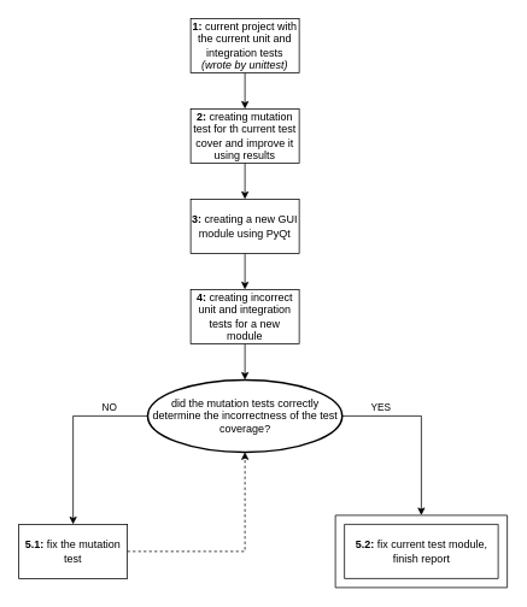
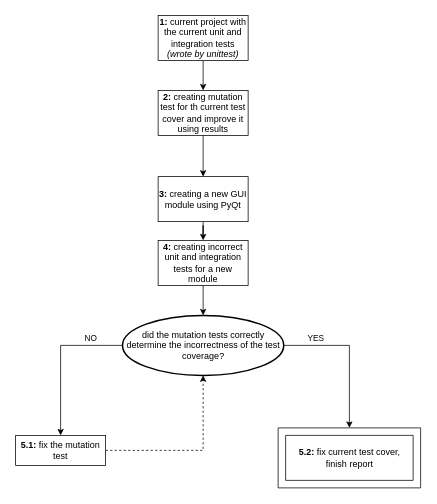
- <mxCell id="7" value="&lt;b&gt;3:&amp;nbsp;&lt;/b&gt;creating a new GUI module using PyQt" style="rounded=0;whiteSpace=wrap;html=1;" vertex="1" parent="1"><mxGeometry x="210" y="220" width="120" height="60" as="geometry" /></mxCell>
+ <mxCell id="7" value="&lt;b&gt;3:&amp;nbsp;&lt;/b&gt;creating a new GUI module using PyQt" style="rounded=0;whiteSpace=wrap;html=1;" vertex="1" parent="1"><mxGeometry x="210" y="235" width="120" height="60" as="geometry" /></mxCell>
- <mxCell id="11" value="&lt;b&gt;5.1: &lt;/b&gt;fix the mutation test" style="rounded=0;whiteSpace=wrap;html=1;" vertex="1" parent="1"><mxGeometry x="20" y="580" width="120" height="60" as="geometry" /></mxCell>
+ <mxCell id="11" value="&lt;b&gt;5.1: &lt;/b&gt;fix the mutation test" style="rounded=0;whiteSpace=wrap;html=1;" vertex="1" parent="1"><mxGeometry x="20" y="580" width="120" height="40" as="geometry" /></mxCell>
- <mxCell id="13" value="&lt;b style=&quot;border-color: var(--border-color);&quot;&gt;5.2:&amp;nbsp;&lt;/b&gt;fix current test module,&lt;br&gt;finish report" style="text;html=1;align=center;verticalAlign=middle;resizable=0;points=[];autosize=1;strokeColor=none;fillColor=none;" vertex="1" parent="1"><mxGeometry x="385" y="590" width="160" height="40" as="geometry" /></mxCell>
+ <mxCell id="13" value="&lt;b style=&quot;border-color: var(--border-color);&quot;&gt;5.2:&amp;nbsp;&lt;/b&gt;fix current test cover,&lt;br&gt;finish report" style="text;html=1;align=center;verticalAlign=middle;resizable=0;points=[];autosize=1;strokeColor=none;fillColor=none;" vertex="1" parent="1"><mxGeometry x="385" y="590" width="160" height="40" as="geometry" /></mxCell>
